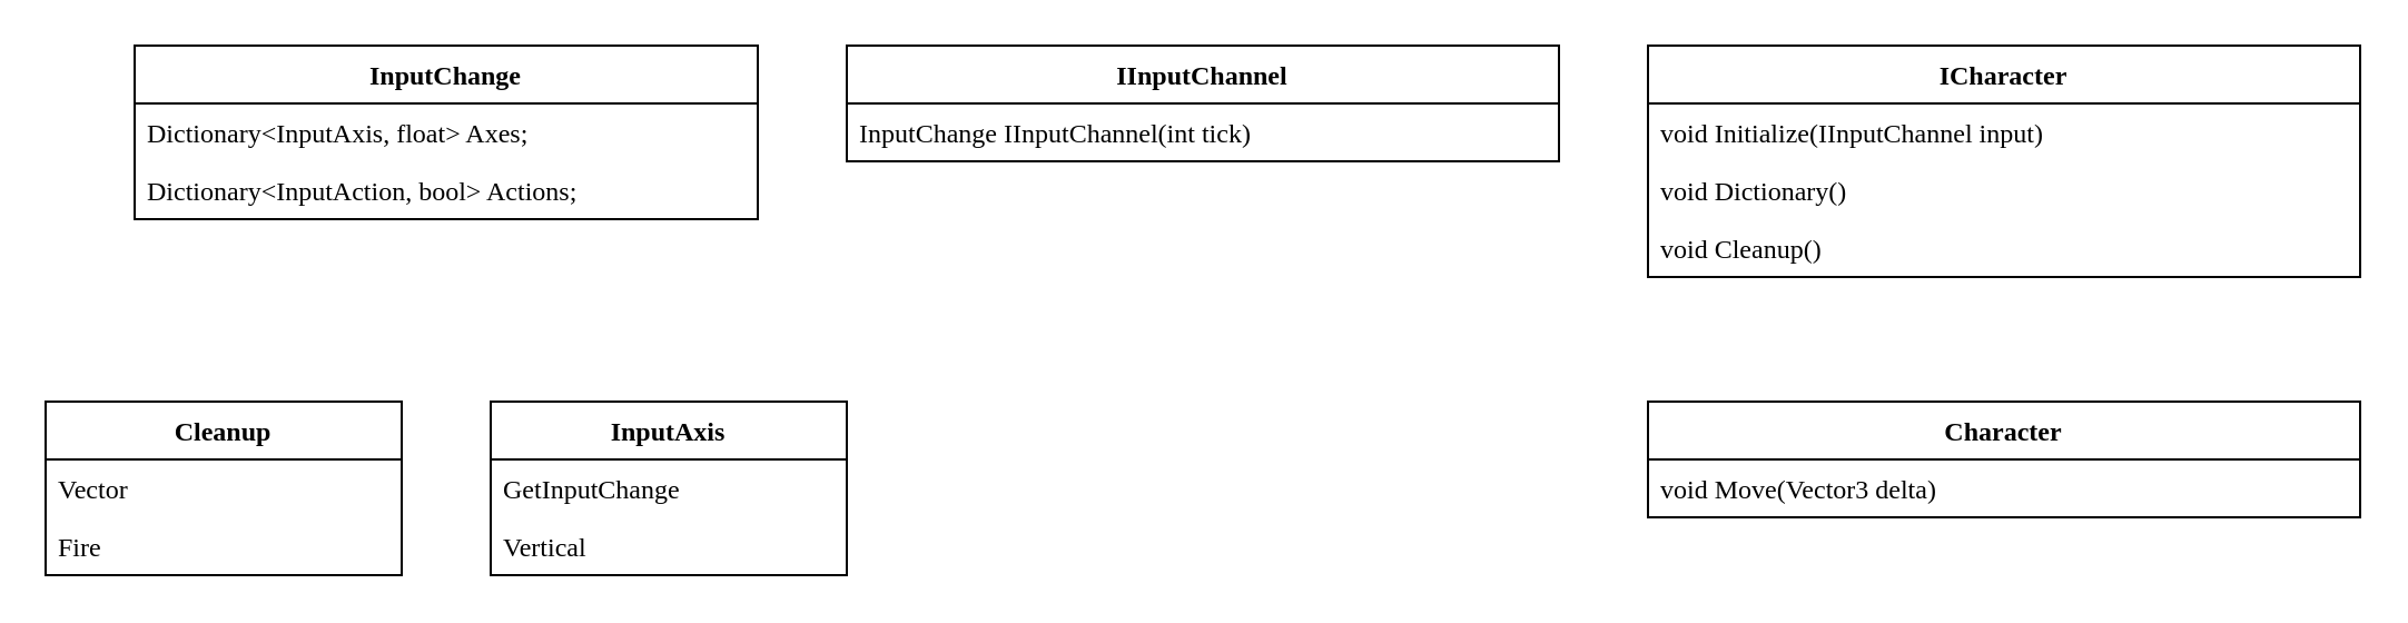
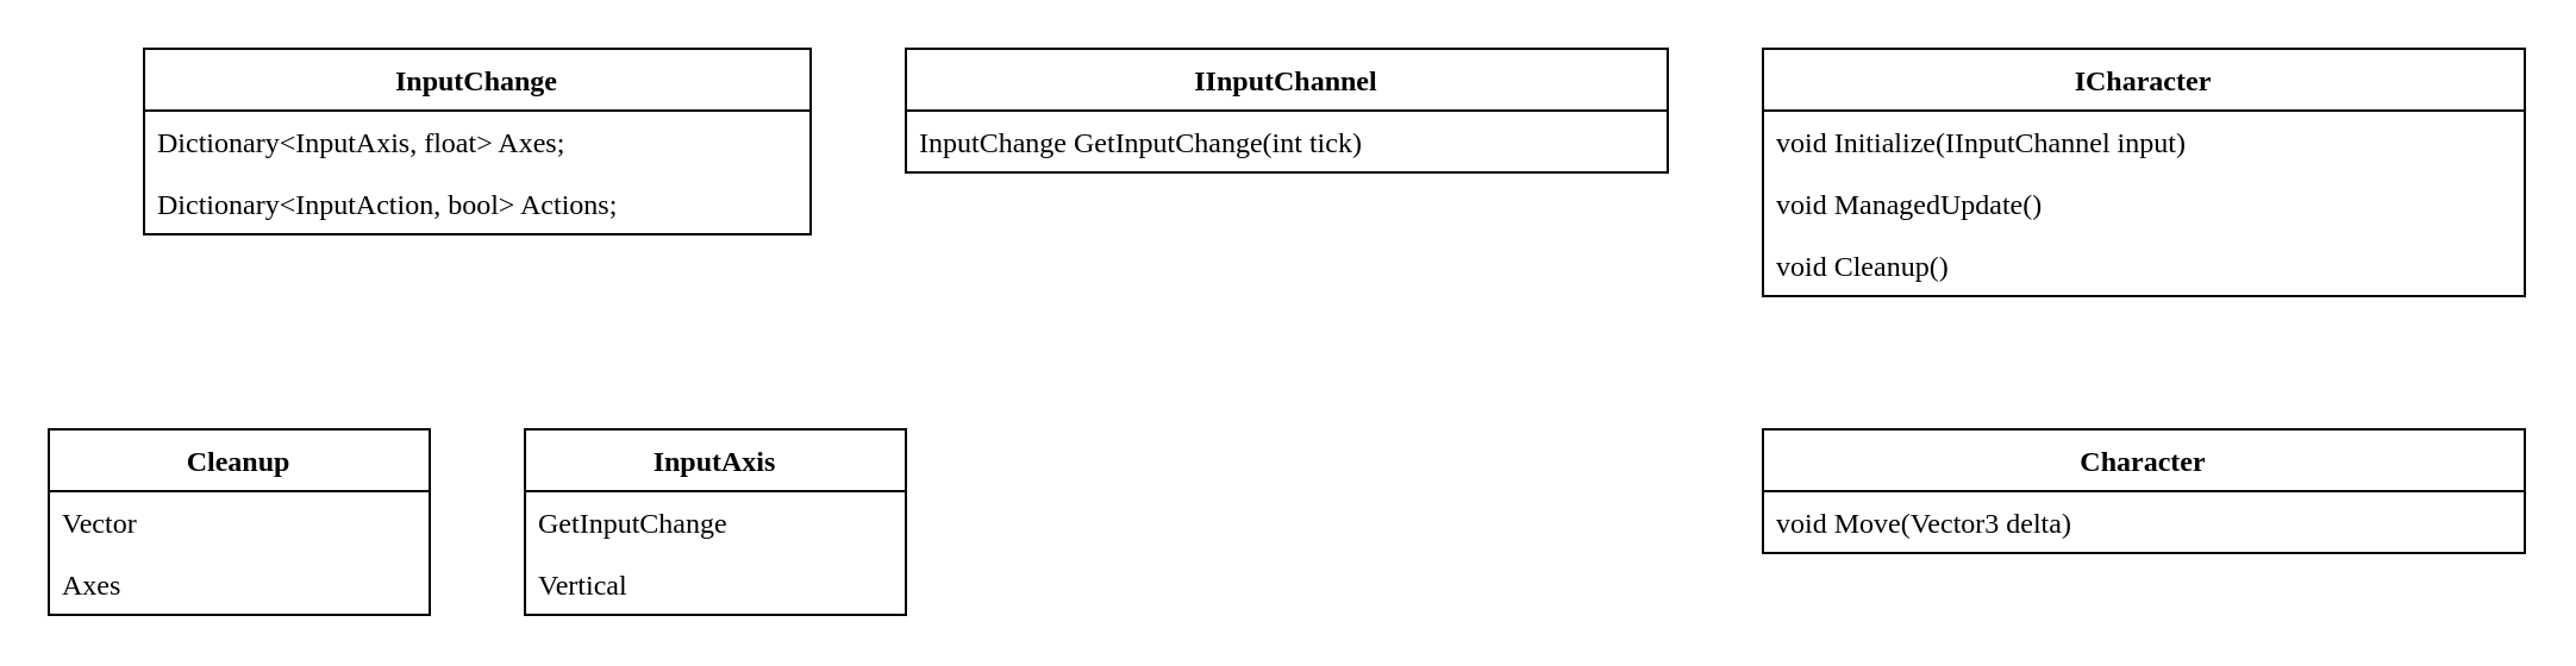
- <mxCell id="9" value="InputChange IInputChannel(int tick)" style="text;strokeColor=none;fillColor=none;align=left;verticalAlign=top;spacingLeft=4;spacingRight=4;overflow=hidden;rotatable=0;points=[[0,0.5],[1,0.5]];portConstraint=eastwest;fontFamily=Lucida Console;" vertex="1" parent="8"><mxGeometry y="26" width="320" height="26" as="geometry" /></mxCell>
+ <mxCell id="9" value="InputChange GetInputChange(int tick)" style="text;strokeColor=none;fillColor=none;align=left;verticalAlign=top;spacingLeft=4;spacingRight=4;overflow=hidden;rotatable=0;points=[[0,0.5],[1,0.5]];portConstraint=eastwest;fontFamily=Lucida Console;" vertex="1" parent="8"><mxGeometry y="26" width="320" height="26" as="geometry" /></mxCell>
- <mxCell id="4" value="void Dictionary()" style="text;strokeColor=none;fillColor=none;align=left;verticalAlign=top;spacingLeft=4;spacingRight=4;overflow=hidden;rotatable=0;points=[[0,0.5],[1,0.5]];portConstraint=eastwest;fontFamily=Lucida Console;" vertex="1" parent="2"><mxGeometry y="52" width="320" height="26" as="geometry" /></mxCell>
+ <mxCell id="4" value="void ManagedUpdate()" style="text;strokeColor=none;fillColor=none;align=left;verticalAlign=top;spacingLeft=4;spacingRight=4;overflow=hidden;rotatable=0;points=[[0,0.5],[1,0.5]];portConstraint=eastwest;fontFamily=Lucida Console;" vertex="1" parent="2"><mxGeometry y="52" width="320" height="26" as="geometry" /></mxCell>
- <mxCell id="18" value="Fire" style="text;strokeColor=none;fillColor=none;align=left;verticalAlign=top;spacingLeft=4;spacingRight=4;overflow=hidden;rotatable=0;points=[[0,0.5],[1,0.5]];portConstraint=eastwest;fontFamily=Lucida Console;" vertex="1" parent="16"><mxGeometry y="52" width="160" height="26" as="geometry" /></mxCell>
+ <mxCell id="18" value="Axes" style="text;strokeColor=none;fillColor=none;align=left;verticalAlign=top;spacingLeft=4;spacingRight=4;overflow=hidden;rotatable=0;points=[[0,0.5],[1,0.5]];portConstraint=eastwest;fontFamily=Lucida Console;" vertex="1" parent="16"><mxGeometry y="52" width="160" height="26" as="geometry" /></mxCell>
